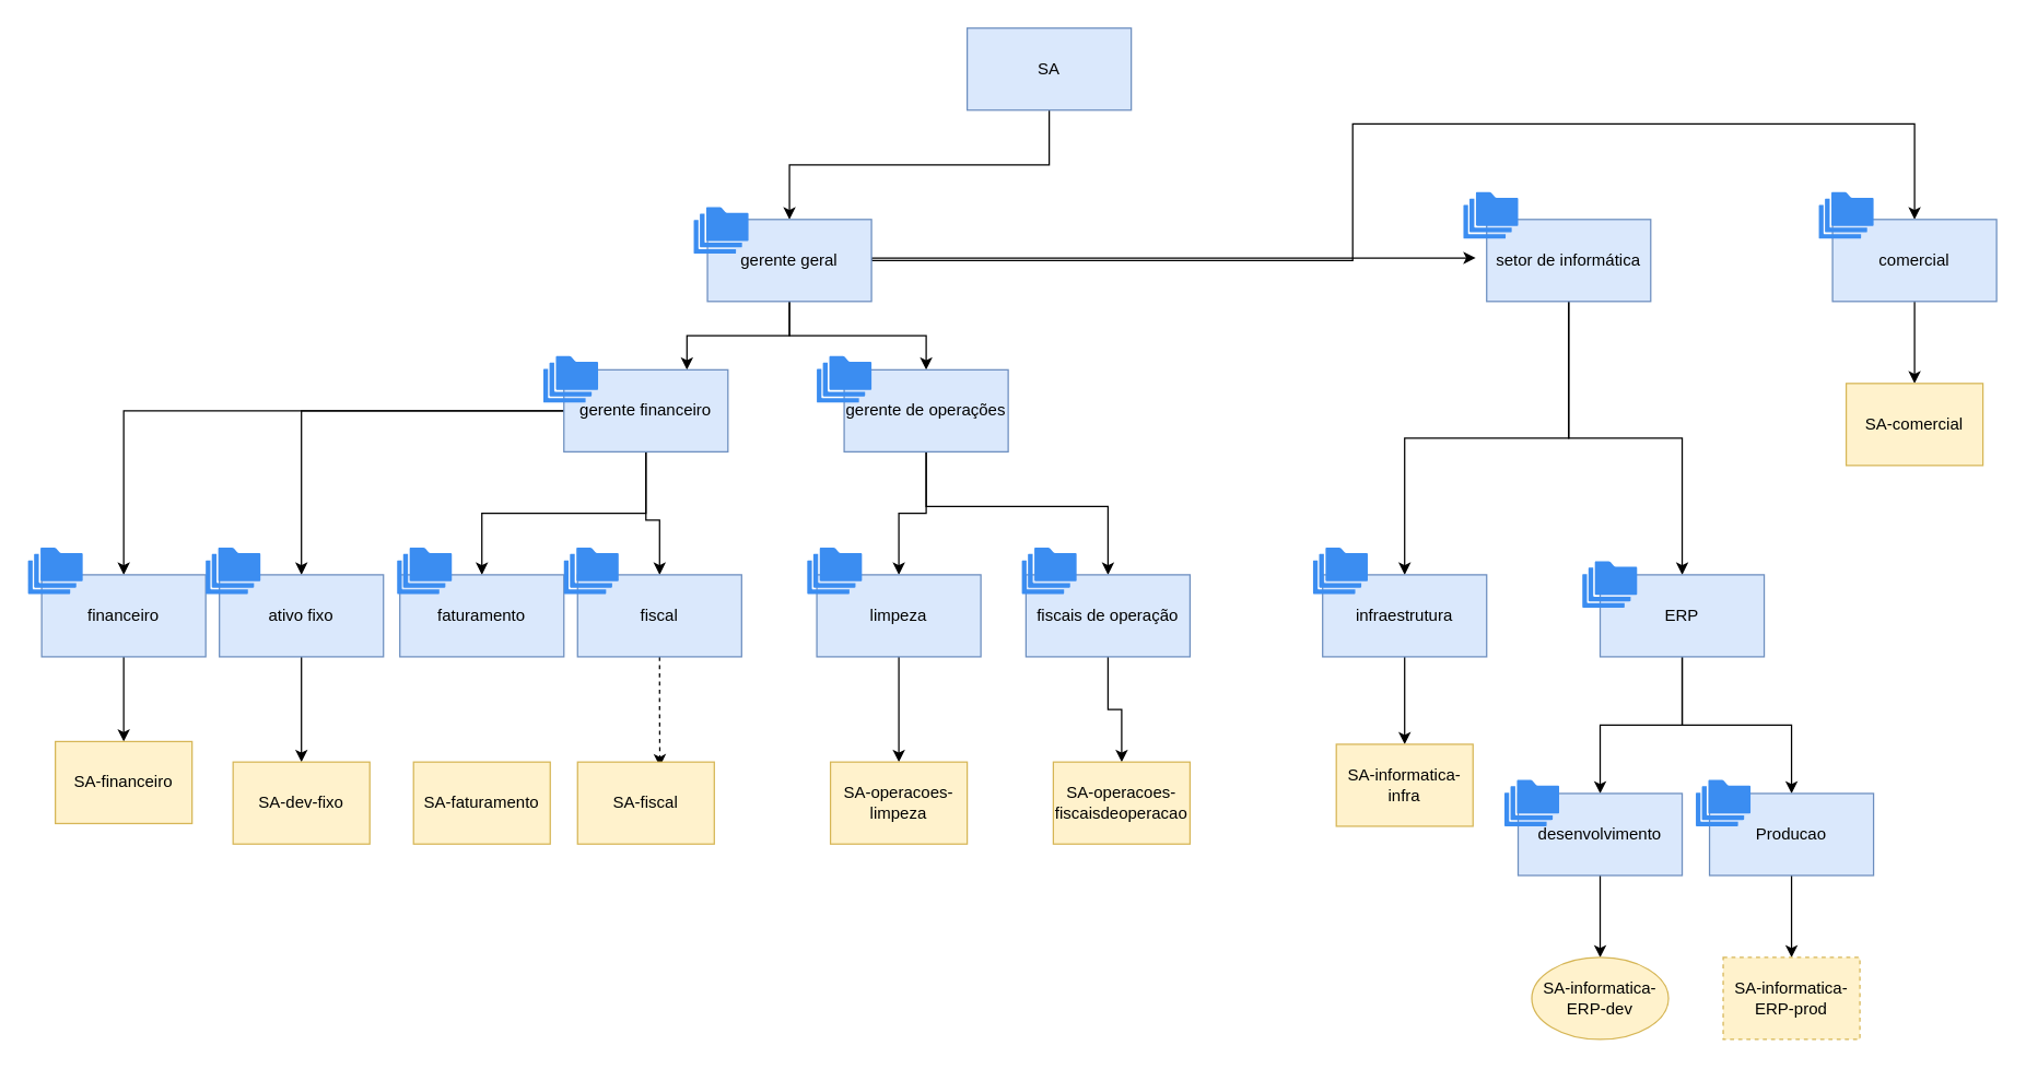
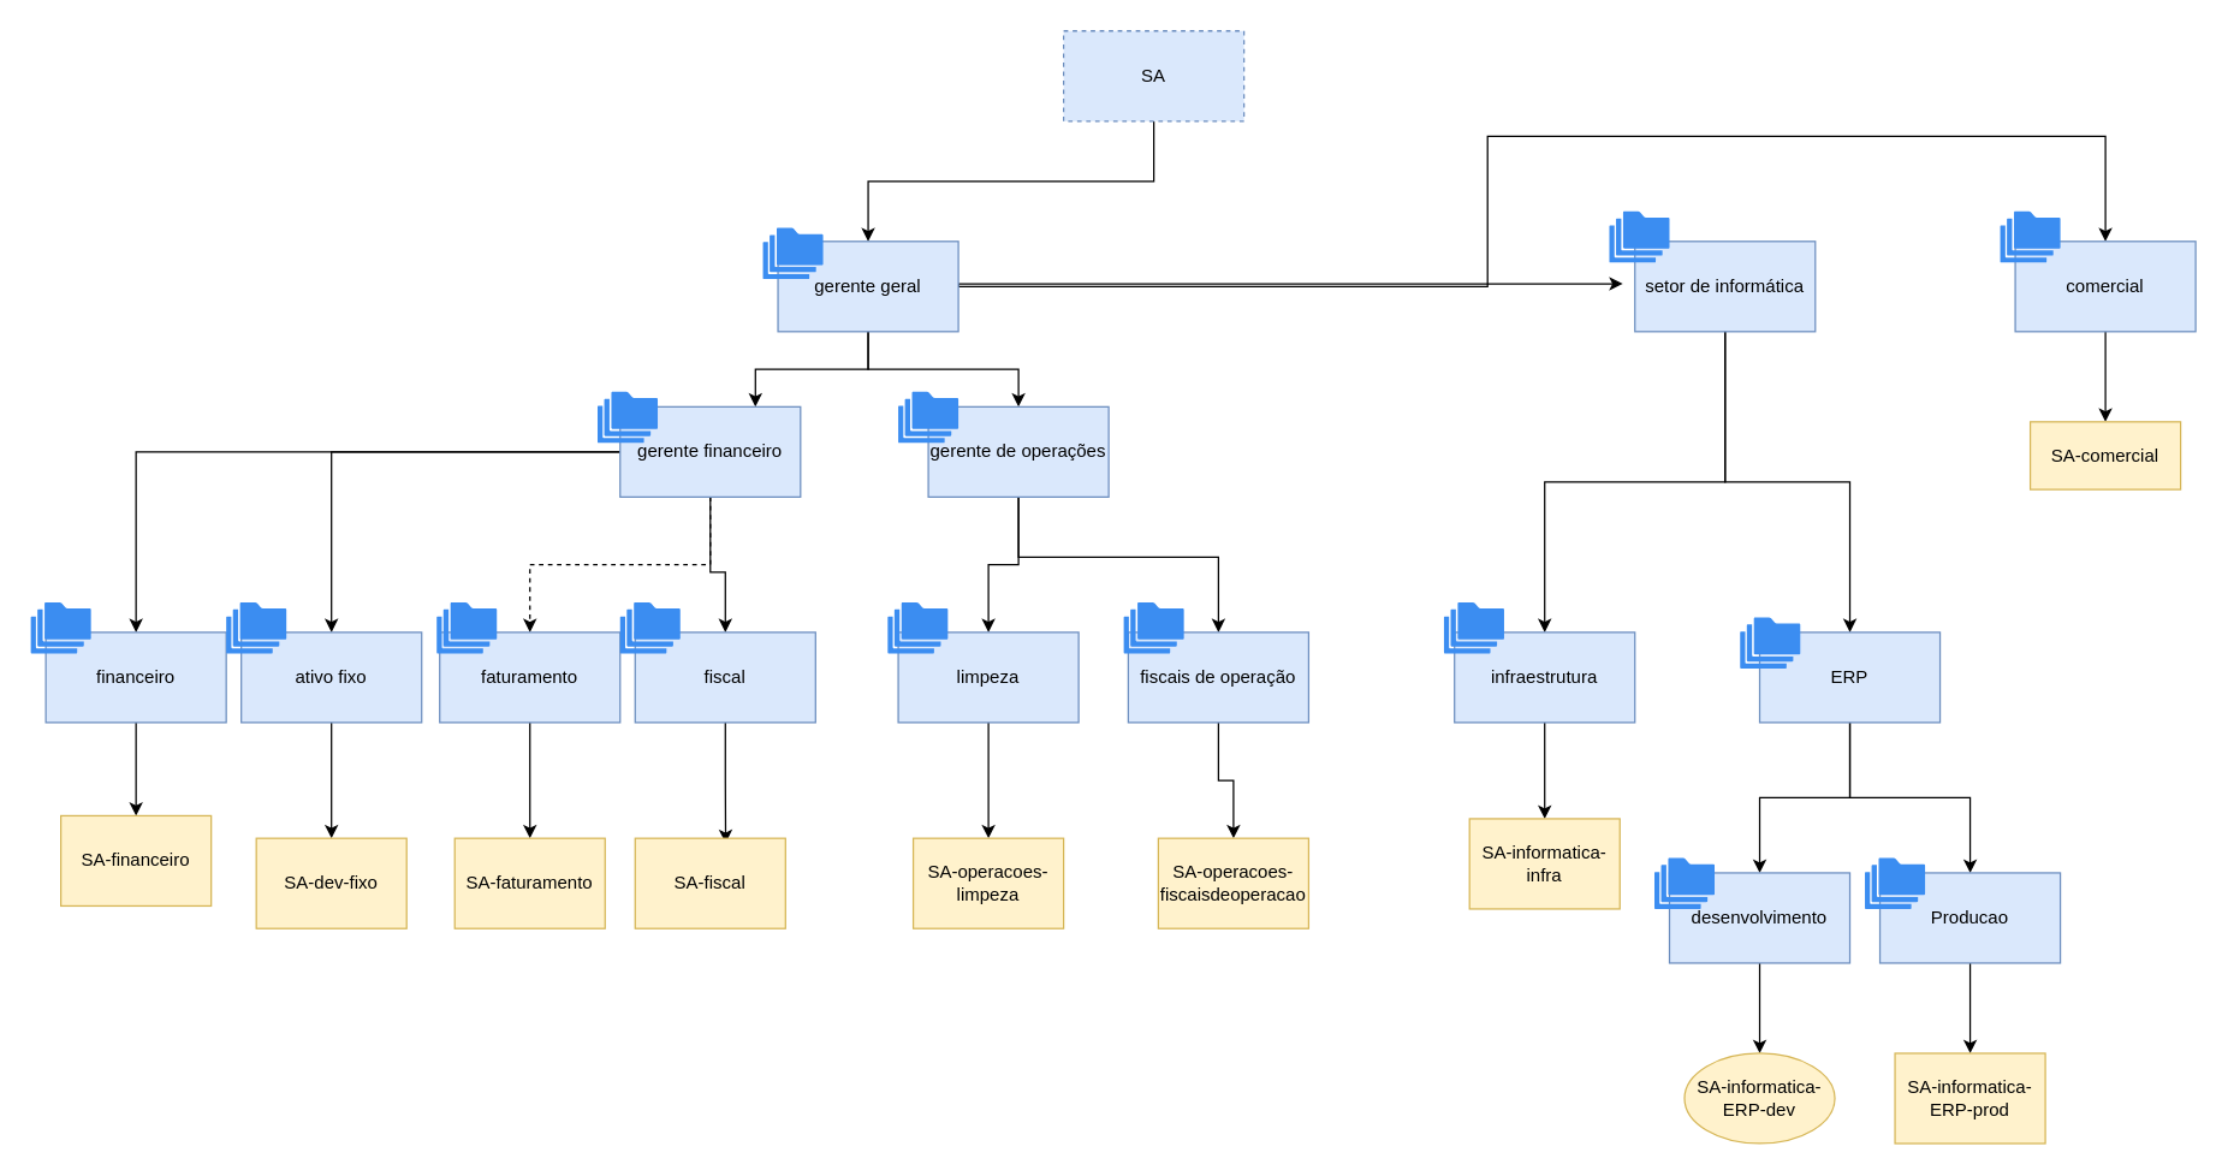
- <mxCell id="4" value="SA" style="rounded=0;whiteSpace=wrap;html=1;fillColor=#dae8fc;strokeColor=#6c8ebf;" parent="1" vertex="1"><mxGeometry x="707" y="20" width="120" height="60" as="geometry" /></mxCell>
+ <mxCell id="4" value="SA" style="rounded=0;whiteSpace=wrap;html=1;fillColor=#dae8fc;strokeColor=#6c8ebf;dashed=1;" parent="1" vertex="1"><mxGeometry x="707" y="20" width="120" height="60" as="geometry" /></mxCell>
- <mxCell id="67" value="SA-comercial" style="whiteSpace=wrap;html=1;fillColor=#fff2cc;strokeColor=#d6b656;rounded=0;" vertex="1" parent="1"><mxGeometry x="1350" y="280" width="100" height="60" as="geometry" /></mxCell>
+ <mxCell id="67" value="SA-comercial" style="whiteSpace=wrap;html=1;fillColor=#fff2cc;strokeColor=#d6b656;rounded=0;" vertex="1" parent="1"><mxGeometry x="1350" y="280" width="100" height="45" as="geometry" /></mxCell>
- <mxCell id="16" value="" style="edgeStyle=orthogonalEdgeStyle;rounded=0;orthogonalLoop=1;jettySize=auto;html=1;entryX=0.5;entryY=0;entryDx=0;entryDy=0;" edge="1" parent="1" source="18" target="23"><mxGeometry relative="1" as="geometry" /></mxCell>
+ <mxCell id="16" value="" style="edgeStyle=orthogonalEdgeStyle;rounded=0;orthogonalLoop=1;jettySize=auto;html=1;entryX=0.5;entryY=0;entryDx=0;entryDy=0;dashed=1;" edge="1" parent="1" source="18" target="23"><mxGeometry relative="1" as="geometry" /></mxCell>
+ <mxCell id="22" style="edgeStyle=orthogonalEdgeStyle;rounded=0;orthogonalLoop=1;jettySize=auto;html=1;entryX=0.5;entryY=0;entryDx=0;entryDy=0;" edge="1" parent="1" source="23" target="60"><mxGeometry relative="1" as="geometry" /></mxCell>
- <mxCell id="40" style="edgeStyle=orthogonalEdgeStyle;rounded=0;orthogonalLoop=1;jettySize=auto;html=1;entryX=0.602;entryY=0.053;entryDx=0;entryDy=0;entryPerimeter=0;dashed=1;" edge="1" parent="1" source="41" target="61"><mxGeometry relative="1" as="geometry" /></mxCell>
+ <mxCell id="40" style="edgeStyle=orthogonalEdgeStyle;rounded=0;orthogonalLoop=1;jettySize=auto;html=1;entryX=0.602;entryY=0.053;entryDx=0;entryDy=0;entryPerimeter=0;" edge="1" parent="1" source="41" target="61"><mxGeometry relative="1" as="geometry" /></mxCell>
- <mxCell id="66" value="SA-informatica-ERP-prod" style="whiteSpace=wrap;html=1;fillColor=#fff2cc;strokeColor=#d6b656;rounded=0;dashed=1;" vertex="1" parent="1"><mxGeometry x="1260" y="700" width="100" height="60" as="geometry" /></mxCell>
+ <mxCell id="66" value="SA-informatica-ERP-prod" style="whiteSpace=wrap;html=1;fillColor=#fff2cc;strokeColor=#d6b656;rounded=0;" vertex="1" parent="1"><mxGeometry x="1260" y="700" width="100" height="60" as="geometry" /></mxCell>
